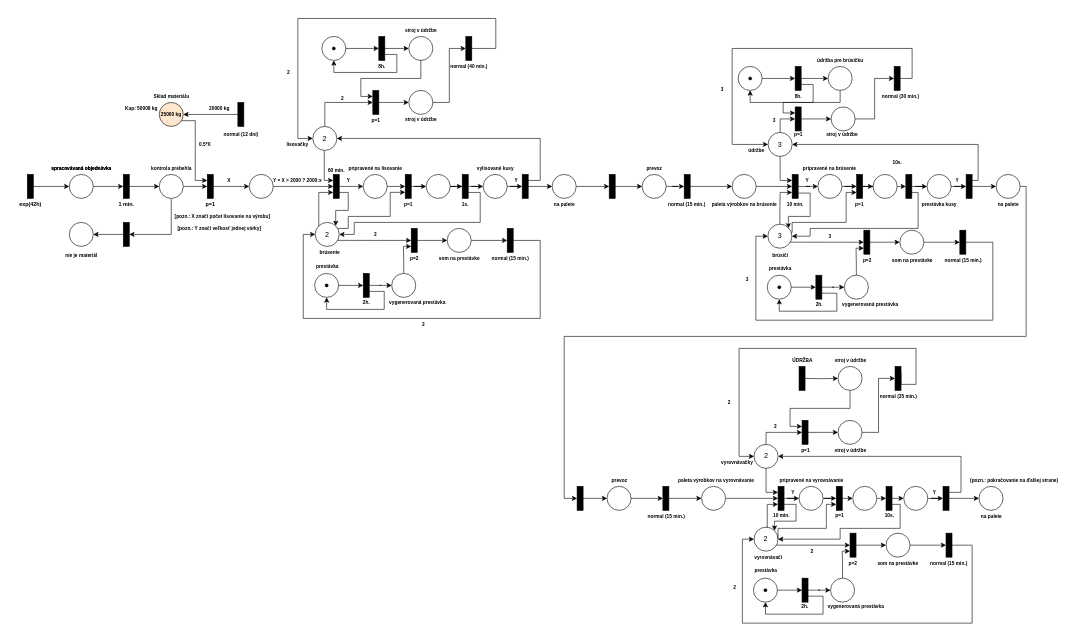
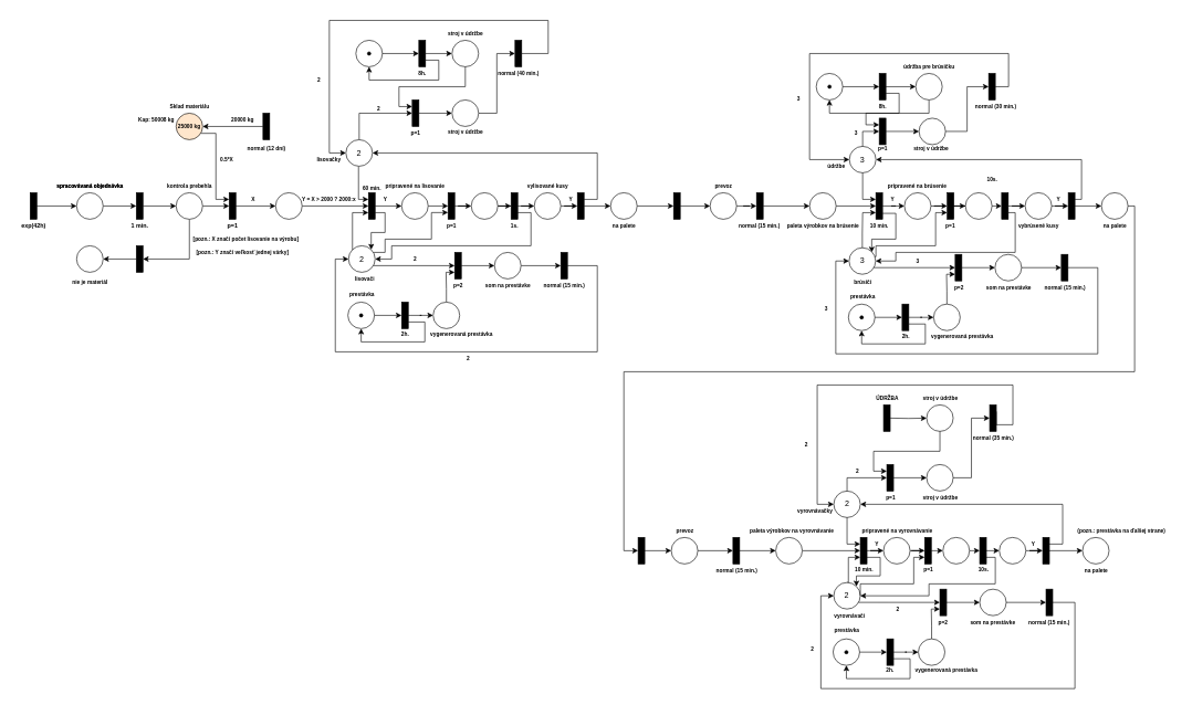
- <mxCell id="132" value="&lt;h6&gt;prestávka kusy&lt;/h6&gt;" style="text;html=1;align=center;verticalAlign=middle;resizable=0;points=[];autosize=1;strokeColor=none;fillColor=none;" parent="1" vertex="1"><mxGeometry x="1524.98" y="310" width="80" height="60" as="geometry" /></mxCell>
+ <mxCell id="132" value="&lt;h6&gt;vybrúsené kusy&lt;/h6&gt;" style="text;html=1;align=center;verticalAlign=middle;resizable=0;points=[];autosize=1;strokeColor=none;fillColor=none;" parent="1" vertex="1"><mxGeometry x="1524.98" y="310" width="80" height="60" as="geometry" /></mxCell>
- <mxCell id="217" value="&lt;h6&gt;brúsenie&lt;/h6&gt;" style="text;html=1;align=center;verticalAlign=middle;resizable=0;points=[];autosize=1;strokeColor=none;fillColor=none;" parent="1" vertex="1"><mxGeometry x="523.97" y="390" width="50" height="60" as="geometry" /></mxCell>
+ <mxCell id="217" value="&lt;h6&gt;lisovači&lt;/h6&gt;" style="text;html=1;align=center;verticalAlign=middle;resizable=0;points=[];autosize=1;strokeColor=none;fillColor=none;" parent="1" vertex="1"><mxGeometry x="523.97" y="390" width="50" height="60" as="geometry" /></mxCell>
- <mxCell id="184" value="&lt;h6&gt;(pozn.: pokračovanie na ďalšej strane)&lt;/h6&gt;" style="text;html=1;align=center;verticalAlign=middle;resizable=0;points=[];autosize=1;strokeColor=none;fillColor=none;" parent="1" vertex="1"><mxGeometry x="1604.98" y="770" width="170" height="60" as="geometry" /></mxCell>
+ <mxCell id="184" value="&lt;h6&gt;(pozn.: prestávka na ďalšej strane)&lt;/h6&gt;" style="text;html=1;align=center;verticalAlign=middle;resizable=0;points=[];autosize=1;strokeColor=none;fillColor=none;" parent="1" vertex="1"><mxGeometry x="1604.98" y="770" width="170" height="60" as="geometry" /></mxCell>
